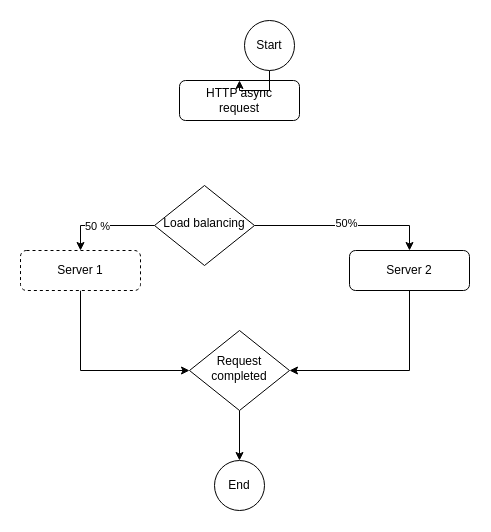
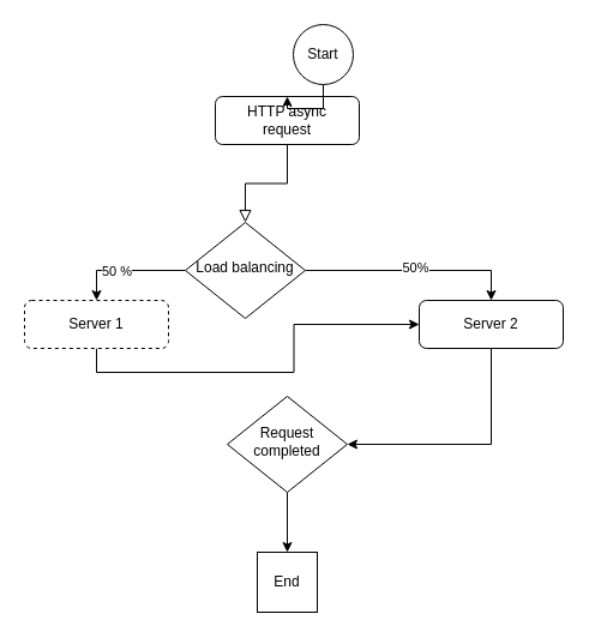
+ <mxCell id="2" value="" style="rounded=0;html=1;jettySize=auto;orthogonalLoop=1;fontSize=11;endArrow=block;endFill=0;endSize=8;strokeWidth=1;shadow=0;labelBackgroundColor=none;edgeStyle=orthogonalEdgeStyle;" parent="1" source="3" target="8" edge="1"><mxGeometry relative="1" as="geometry" /></mxCell>
- <mxCell id="13" style="edgeStyle=orthogonalEdgeStyle;rounded=0;orthogonalLoop=1;jettySize=auto;html=1;entryX=0;entryY=0.5;entryDx=0;entryDy=0;exitX=0.5;exitY=1;exitDx=0;exitDy=0;" edge="1" parent="1" source="14" target="16"><mxGeometry relative="1" as="geometry" /></mxCell>
+ <mxCell id="13" style="edgeStyle=orthogonalEdgeStyle;rounded=0;orthogonalLoop=1;jettySize=auto;html=1;exitX=0.5;exitY=1;exitDx=0;exitDy=0;" edge="1" parent="1" source="14" target="10"><mxGeometry relative="1" as="geometry" /></mxCell>
- <mxCell id="17" value="End" style="ellipse;whiteSpace=wrap;html=1;aspect=fixed;" vertex="1" parent="1"><mxGeometry x="214" y="460" width="50" height="50" as="geometry" /></mxCell>
+ <mxCell id="17" value="End" style="whiteSpace=wrap;html=1;aspect=fixed;rounded=0;" vertex="1" parent="1"><mxGeometry x="214" y="460" width="50" height="50" as="geometry" /></mxCell>
